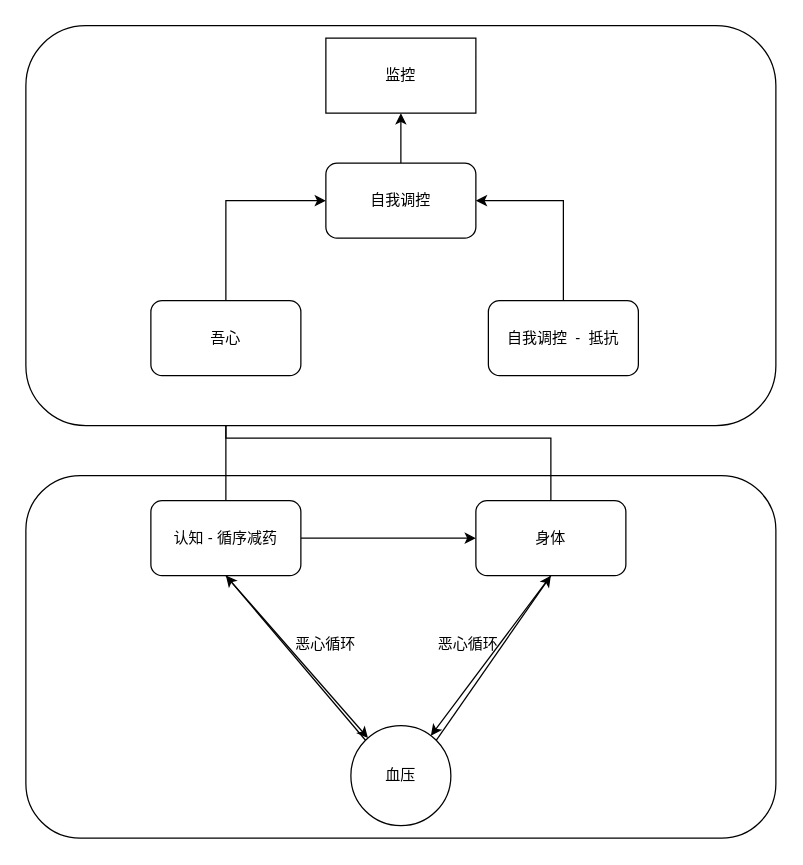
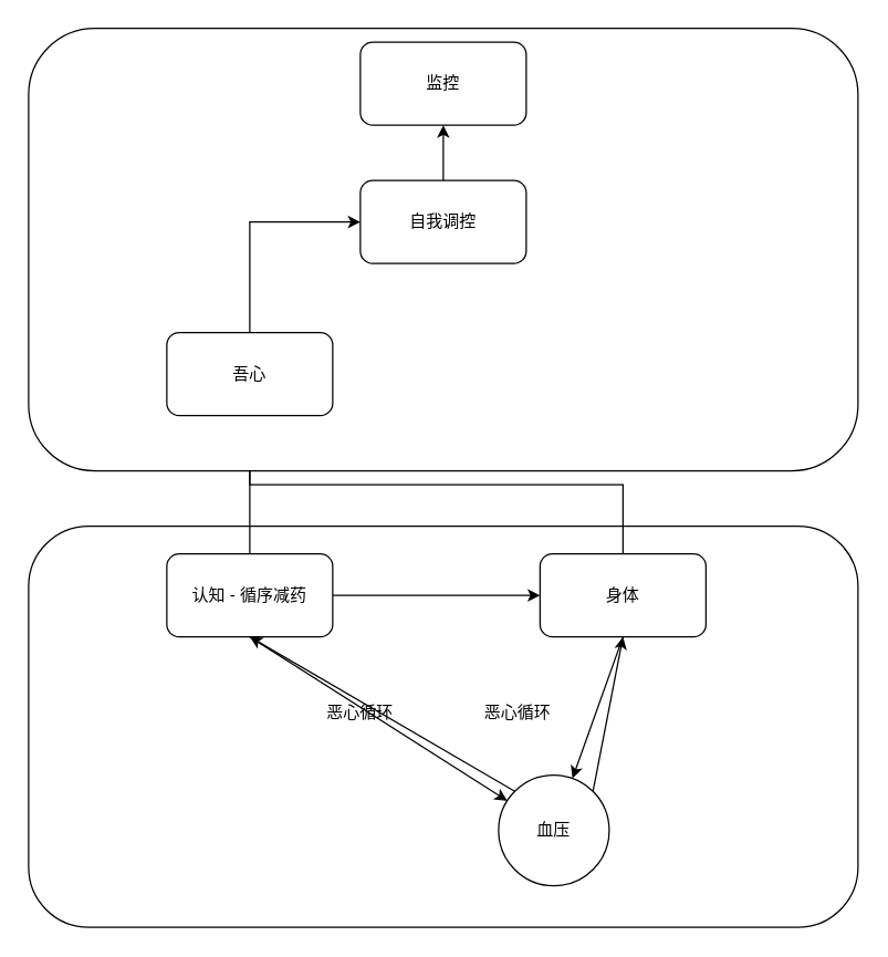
- <mxCell id="23" value="监控" style="whiteSpace=wrap;html=1;rounded=0;" vertex="1" parent="1"><mxGeometry x="260" y="30" width="120" height="60" as="geometry" /></mxCell>
+ <mxCell id="23" value="监控" style="rounded=1;whiteSpace=wrap;html=1;" vertex="1" parent="1"><mxGeometry x="260" y="30" width="120" height="60" as="geometry" /></mxCell>
- <mxCell id="16" style="edgeStyle=orthogonalEdgeStyle;rounded=0;orthogonalLoop=1;jettySize=auto;html=1;exitX=0.5;exitY=0;exitDx=0;exitDy=0;entryX=1;entryY=0.5;entryDx=0;entryDy=0;" edge="1" parent="1" source="17" target="21"><mxGeometry relative="1" as="geometry" /></mxCell>
- <mxCell id="17" value="自我调控&amp;nbsp; -&amp;nbsp; 抵抗" style="rounded=1;whiteSpace=wrap;html=1;" vertex="1" parent="1"><mxGeometry x="390" y="240" width="120" height="60" as="geometry" /></mxCell>
- <mxCell id="9" value="身体" style="rounded=1;whiteSpace=wrap;html=1;" vertex="1" parent="1"><mxGeometry x="380" y="400" width="120" height="60" as="geometry" /></mxCell>
+ <mxCell id="9" value="身体" style="rounded=1;whiteSpace=wrap;html=1;" vertex="1" parent="1"><mxGeometry x="390" y="400" width="120" height="60" as="geometry" /></mxCell>
- <mxCell id="12" value="血压" style="ellipse;whiteSpace=wrap;html=1;aspect=fixed;" vertex="1" parent="1"><mxGeometry x="280" y="580" width="80" height="80" as="geometry" /></mxCell>
+ <mxCell id="12" value="血压" style="ellipse;whiteSpace=wrap;html=1;aspect=fixed;" vertex="1" parent="1"><mxGeometry x="360" y="560" width="80" height="80" as="geometry" /></mxCell>
